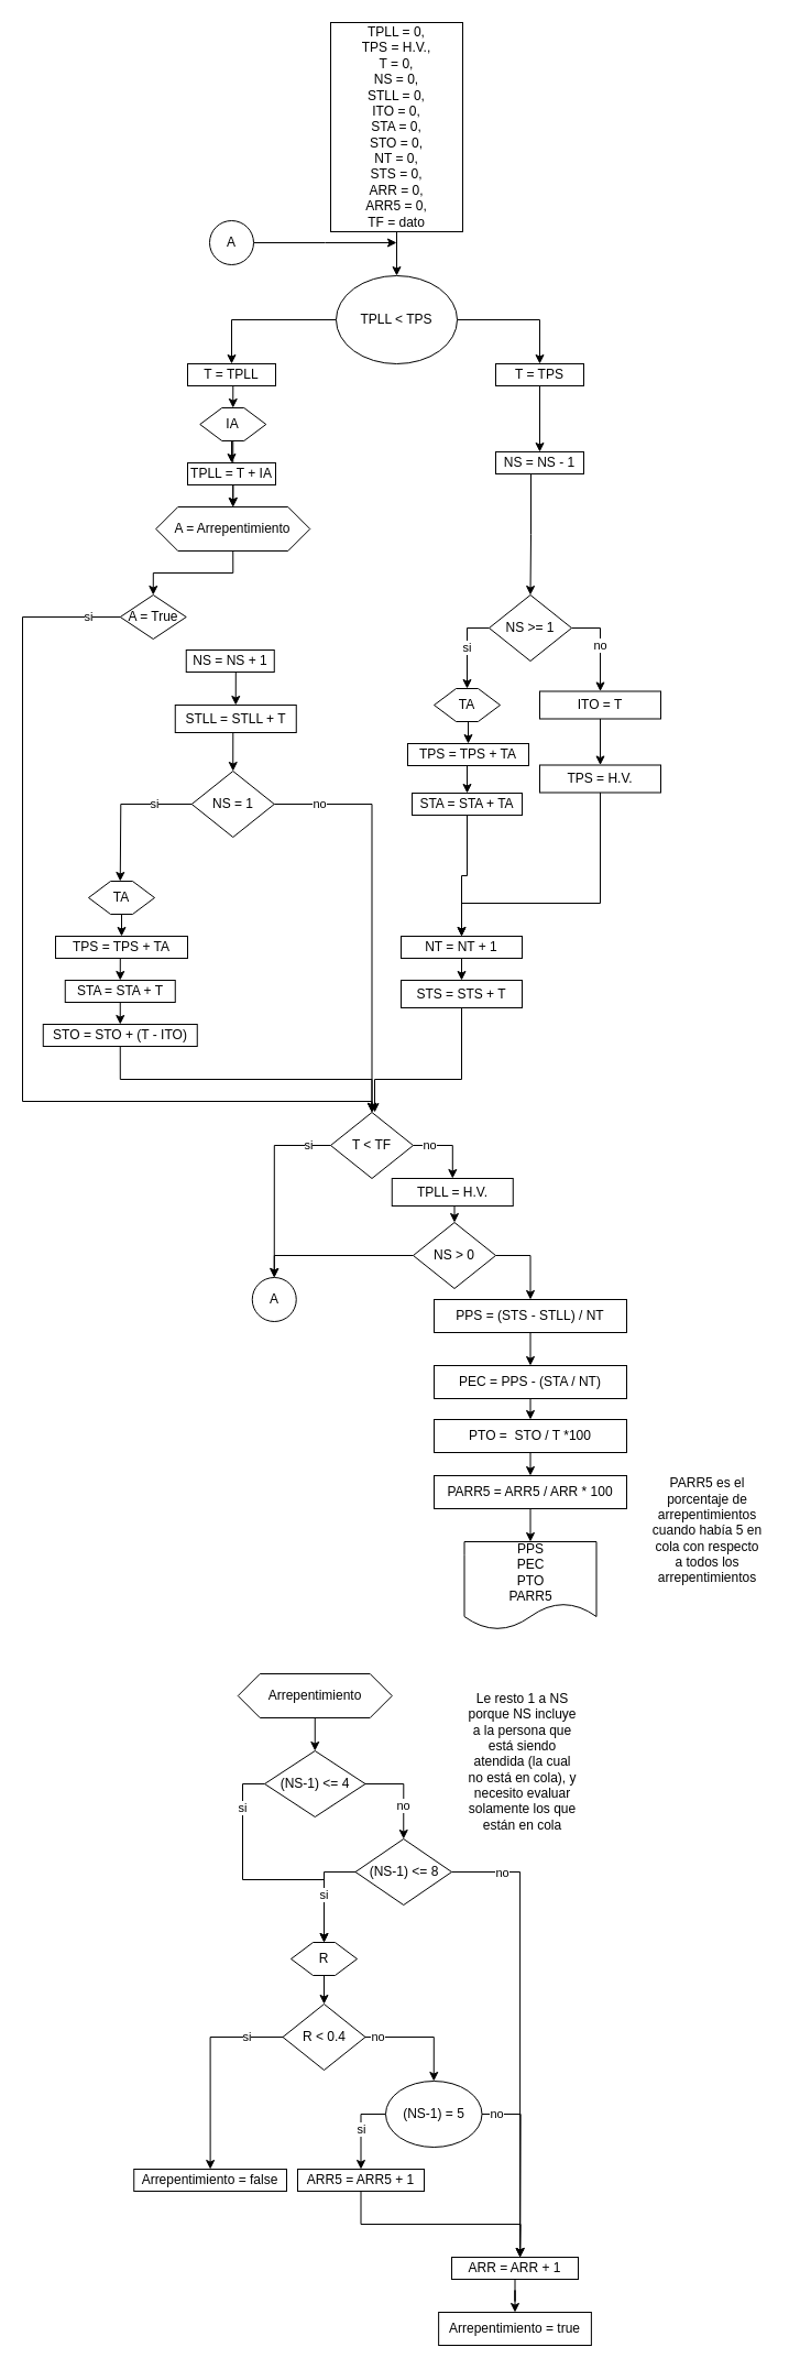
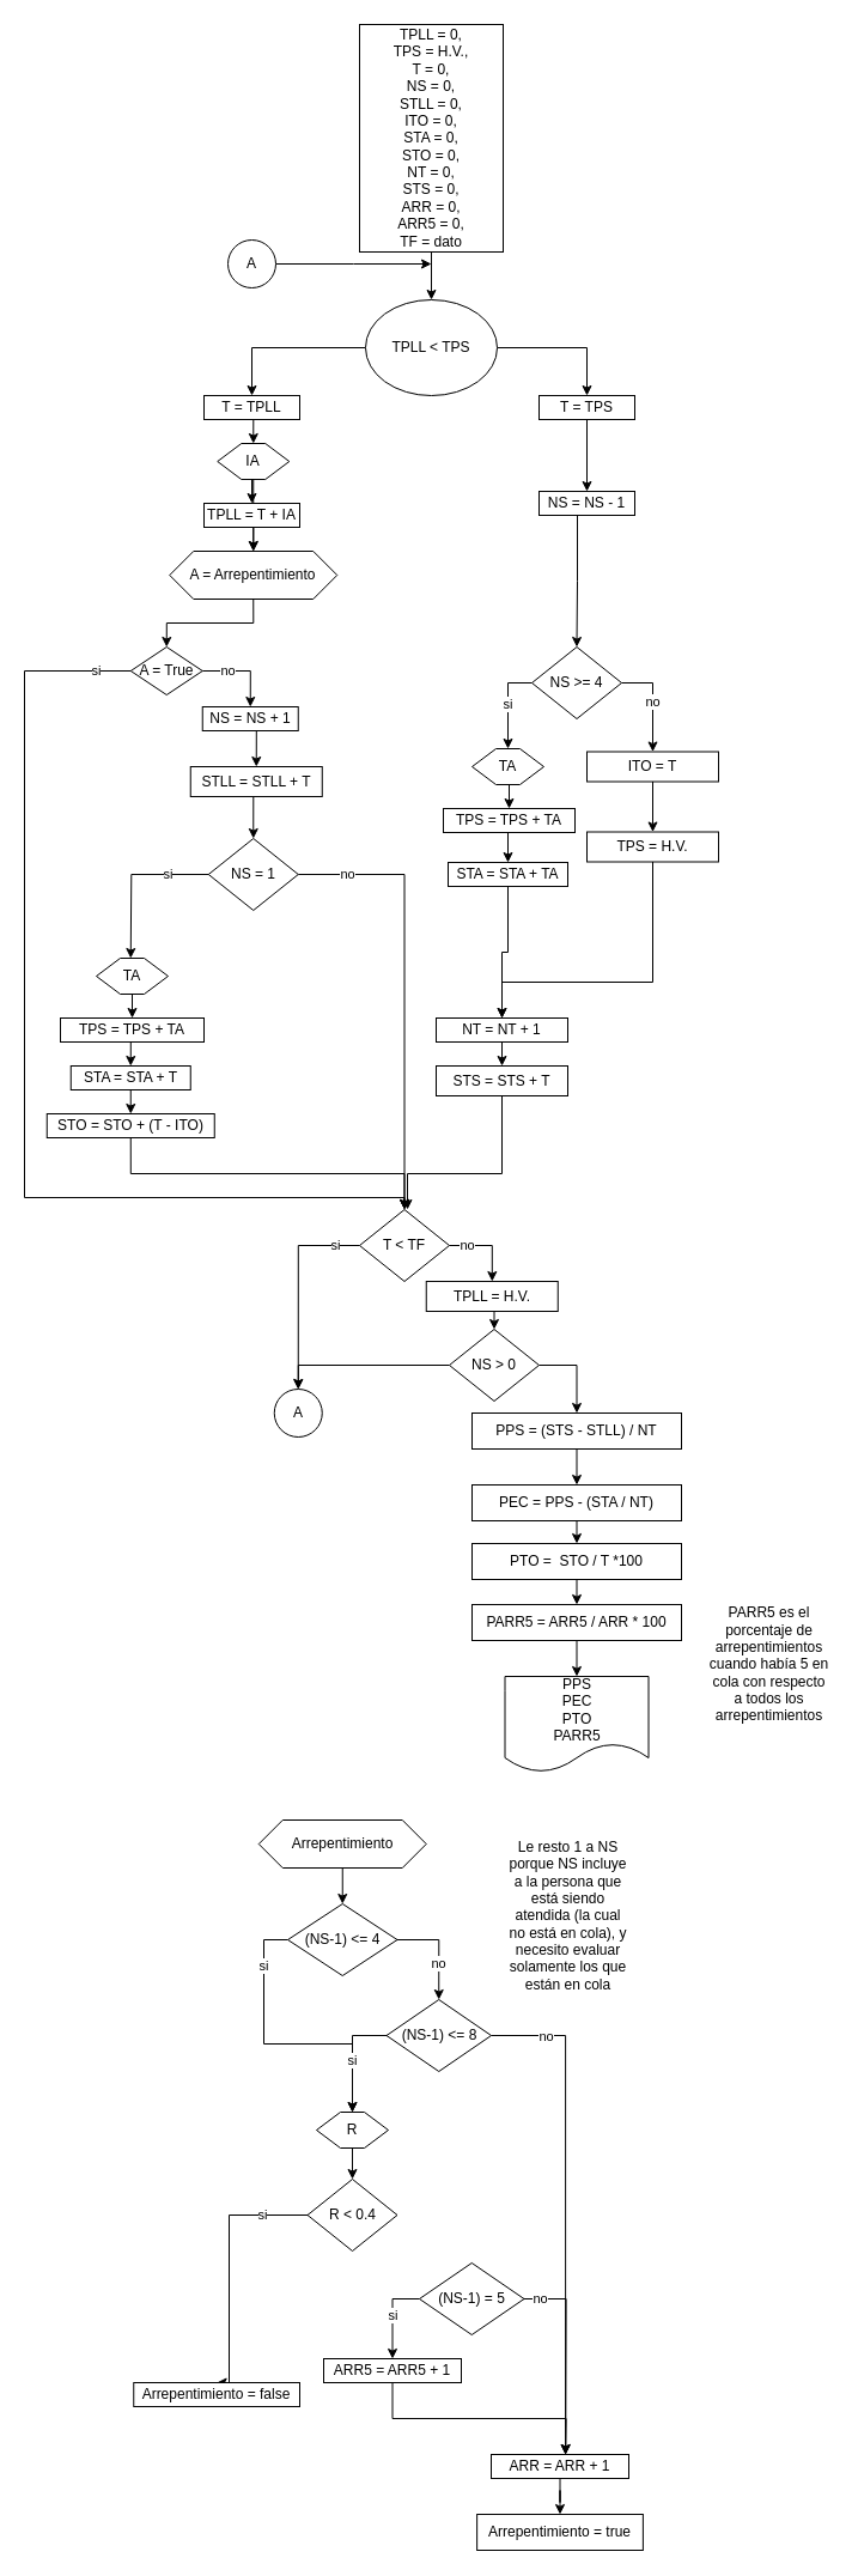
+ <mxCell id="70" value="no" style="edgeStyle=orthogonalEdgeStyle;rounded=0;orthogonalLoop=1;jettySize=auto;html=1;exitX=1;exitY=0.5;exitDx=0;exitDy=0;entryX=0.5;entryY=0;entryDx=0;entryDy=0;" parent="1" source="72" target="22" edge="1"><mxGeometry x="-0.393" relative="1" as="geometry"><mxPoint as="offset" /></mxGeometry></mxCell>
- <mxCell id="31" value="NS &amp;gt;= 1" style="rhombus;whiteSpace=wrap;html=1;" parent="1" vertex="1"><mxGeometry x="444" y="540" width="75" height="60" as="geometry" /></mxCell>
+ <mxCell id="31" value="NS &amp;gt;= 4" style="rhombus;whiteSpace=wrap;html=1;" parent="1" vertex="1"><mxGeometry x="444" y="540" width="75" height="60" as="geometry" /></mxCell>
- <mxCell id="83" value="no" style="edgeStyle=orthogonalEdgeStyle;rounded=0;orthogonalLoop=1;jettySize=auto;html=1;exitX=1;exitY=0.5;exitDx=0;exitDy=0;" parent="1" source="85" target="90" edge="1"><mxGeometry x="-0.78" relative="1" as="geometry"><mxPoint x="420" y="1930" as="targetPoint" /><mxPoint as="offset" /></mxGeometry></mxCell>
- <mxCell id="90" value="(NS-1) = 5" style="ellipse;whiteSpace=wrap;html=1;" parent="1" vertex="1"><mxGeometry x="350" y="1890" width="87.5" height="60" as="geometry" /></mxCell>
+ <mxCell id="90" value="(NS-1) = 5" style="rhombus;whiteSpace=wrap;html=1;" parent="1" vertex="1"><mxGeometry x="350" y="1890" width="87.5" height="60" as="geometry" /></mxCell>
- <mxCell id="86" value="Arrepentimiento&amp;nbsp;= false" style="rounded=0;whiteSpace=wrap;html=1;" parent="1" vertex="1"><mxGeometry x="121.25" y="1970" width="138.75" height="20" as="geometry" /></mxCell>
+ <mxCell id="86" value="Arrepentimiento&amp;nbsp;= false" style="rounded=0;whiteSpace=wrap;html=1;" parent="1" vertex="1"><mxGeometry x="111.25" y="1990" width="138.75" height="20" as="geometry" /></mxCell>
